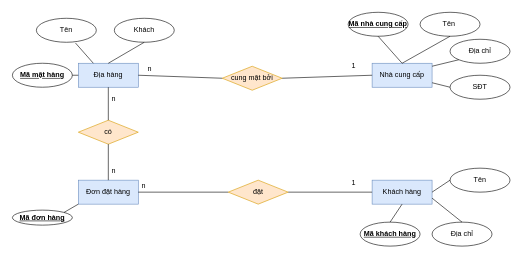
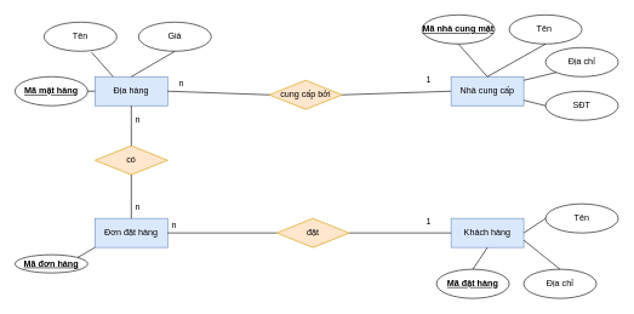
- <mxCell id="36" value="Mã nhà cung cấp" style="ellipse;whiteSpace=wrap;html=1;align=center;fontStyle=5;" parent="1" vertex="1"><mxGeometry x="580" y="20" width="100" height="40" as="geometry" /></mxCell>
+ <mxCell id="36" value="Mã nhà cung mặt" style="ellipse;whiteSpace=wrap;html=1;align=center;fontStyle=5;" parent="1" vertex="1"><mxGeometry x="580" y="20" width="100" height="40" as="geometry" /></mxCell>
- <mxCell id="19" value="Khách" style="ellipse;whiteSpace=wrap;html=1;align=center;" parent="1" vertex="1"><mxGeometry x="190" y="30" width="100" height="40" as="geometry" /></mxCell>
+ <mxCell id="19" value="Giá" style="ellipse;whiteSpace=wrap;html=1;align=center;" parent="1" vertex="1"><mxGeometry x="190" y="30" width="100" height="40" as="geometry" /></mxCell>
- <mxCell id="6" value="cung mặt bởi" style="shape=rhombus;perimeter=rhombusPerimeter;whiteSpace=wrap;html=1;align=center;fillColor=#ffe6cc;strokeColor=#d79b00;" parent="1" vertex="1"><mxGeometry x="370" y="110" width="100" height="40" as="geometry" /></mxCell>
+ <mxCell id="6" value="cung cấp bởi" style="shape=rhombus;perimeter=rhombusPerimeter;whiteSpace=wrap;html=1;align=center;fillColor=#ffe6cc;strokeColor=#d79b00;" parent="1" vertex="1"><mxGeometry x="370" y="110" width="100" height="40" as="geometry" /></mxCell>
- <mxCell id="38" value="Mã khách hàng" style="ellipse;whiteSpace=wrap;html=1;align=center;fontStyle=5;" parent="1" vertex="1"><mxGeometry x="600" y="370" width="100" height="40" as="geometry" /></mxCell>
+ <mxCell id="38" value="Mã đặt hàng" style="ellipse;whiteSpace=wrap;html=1;align=center;fontStyle=5;" parent="1" vertex="1"><mxGeometry x="600" y="370" width="100" height="40" as="geometry" /></mxCell>
